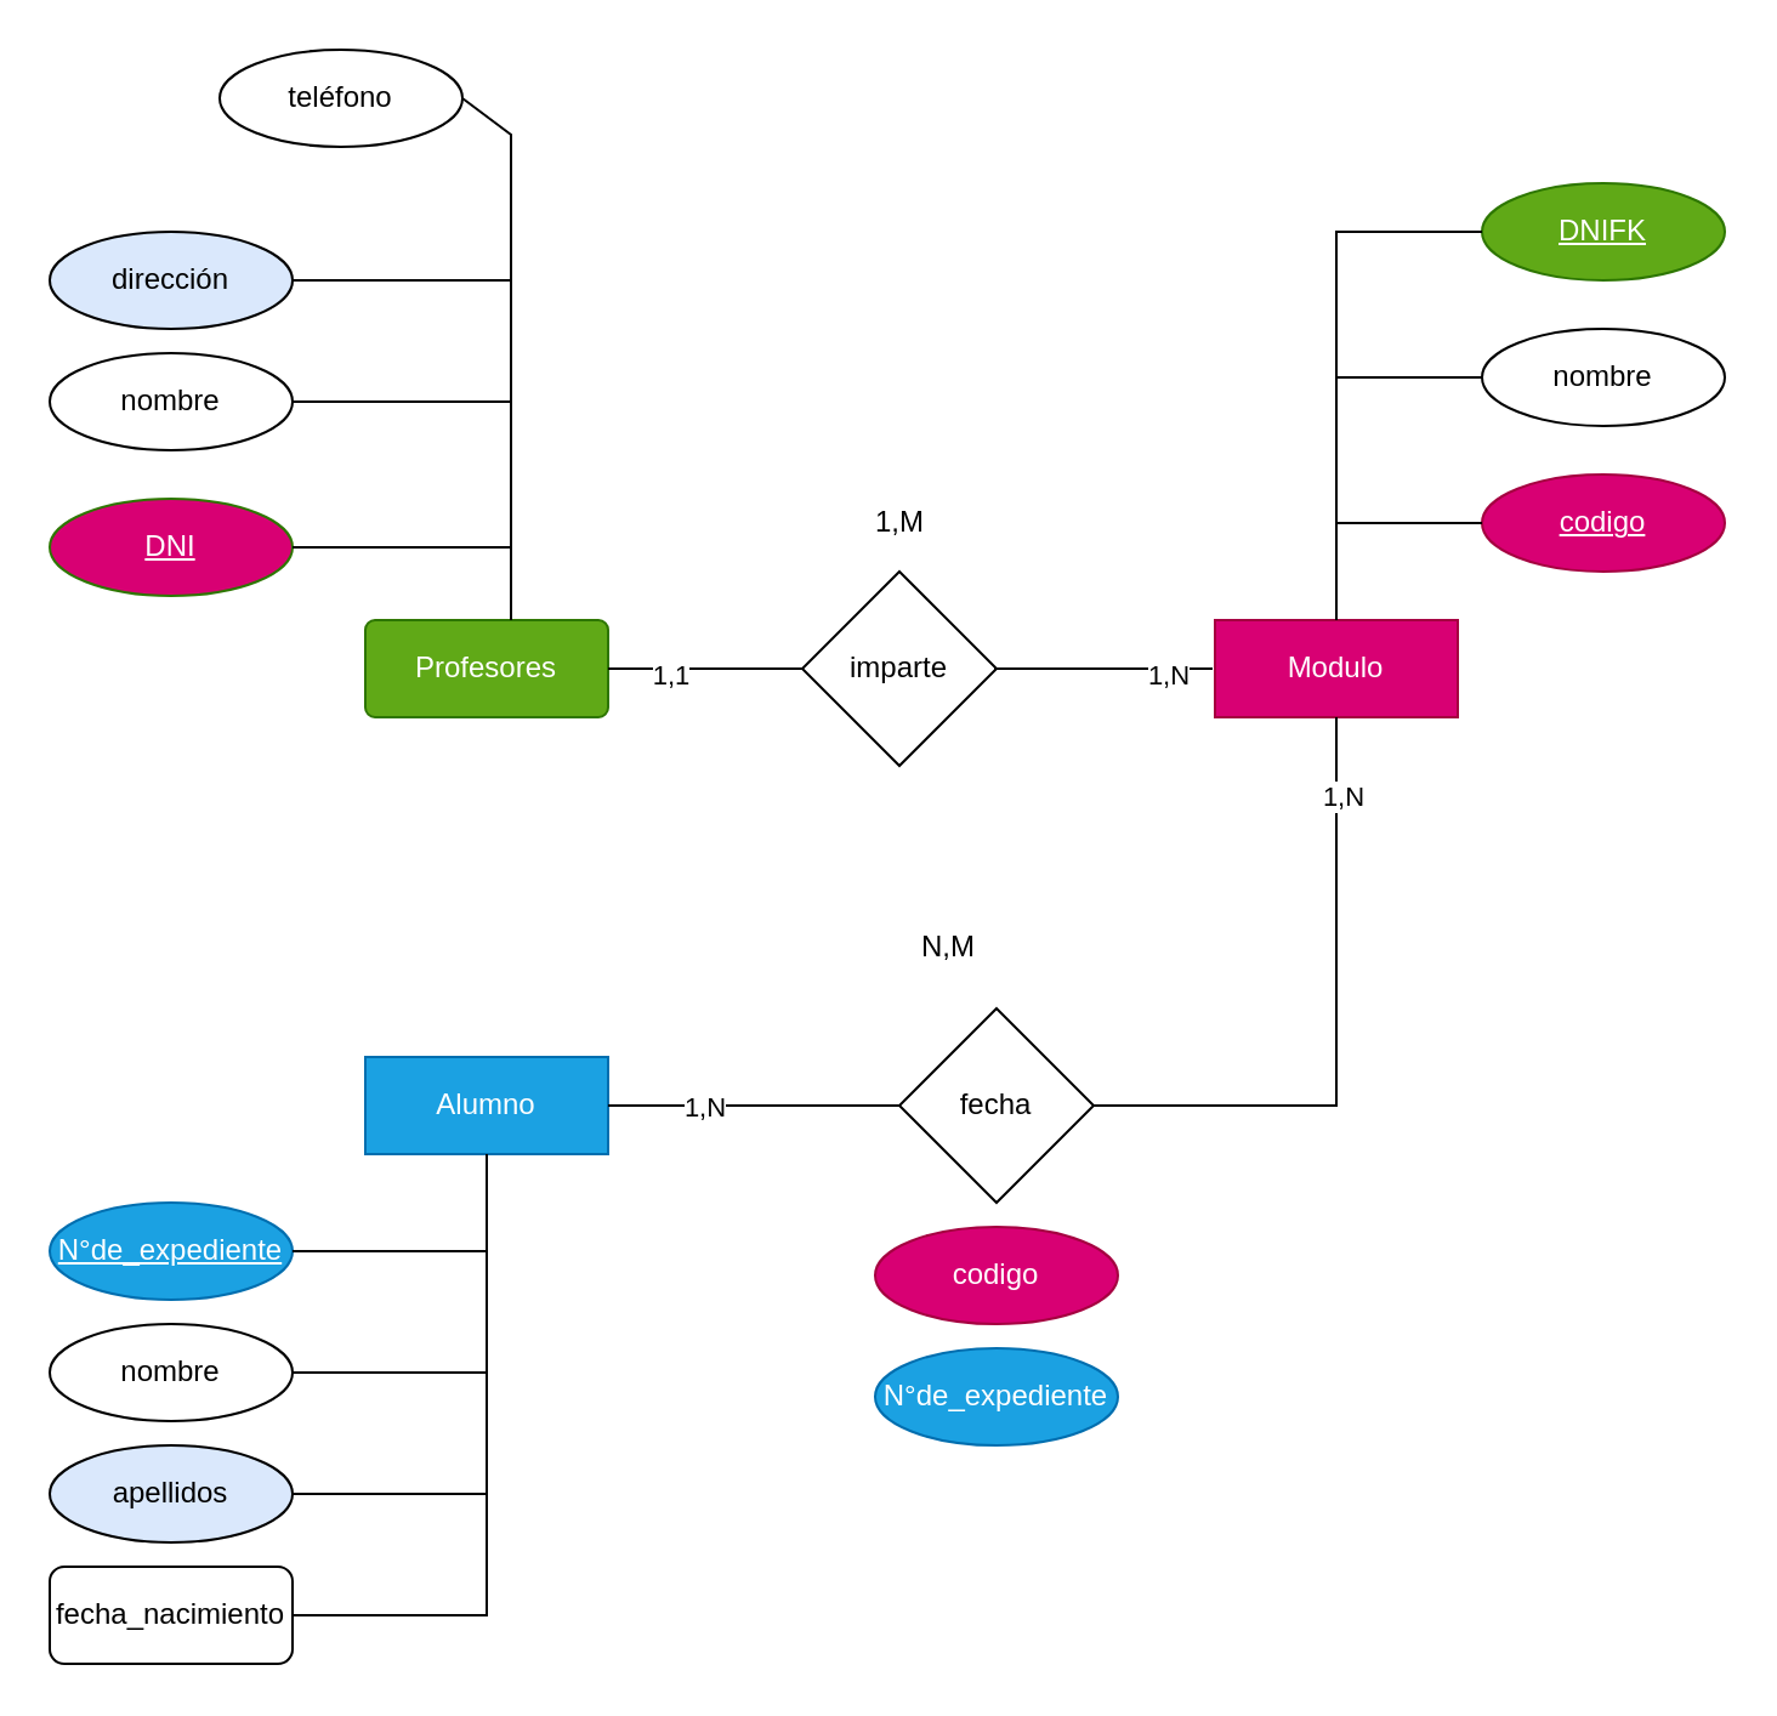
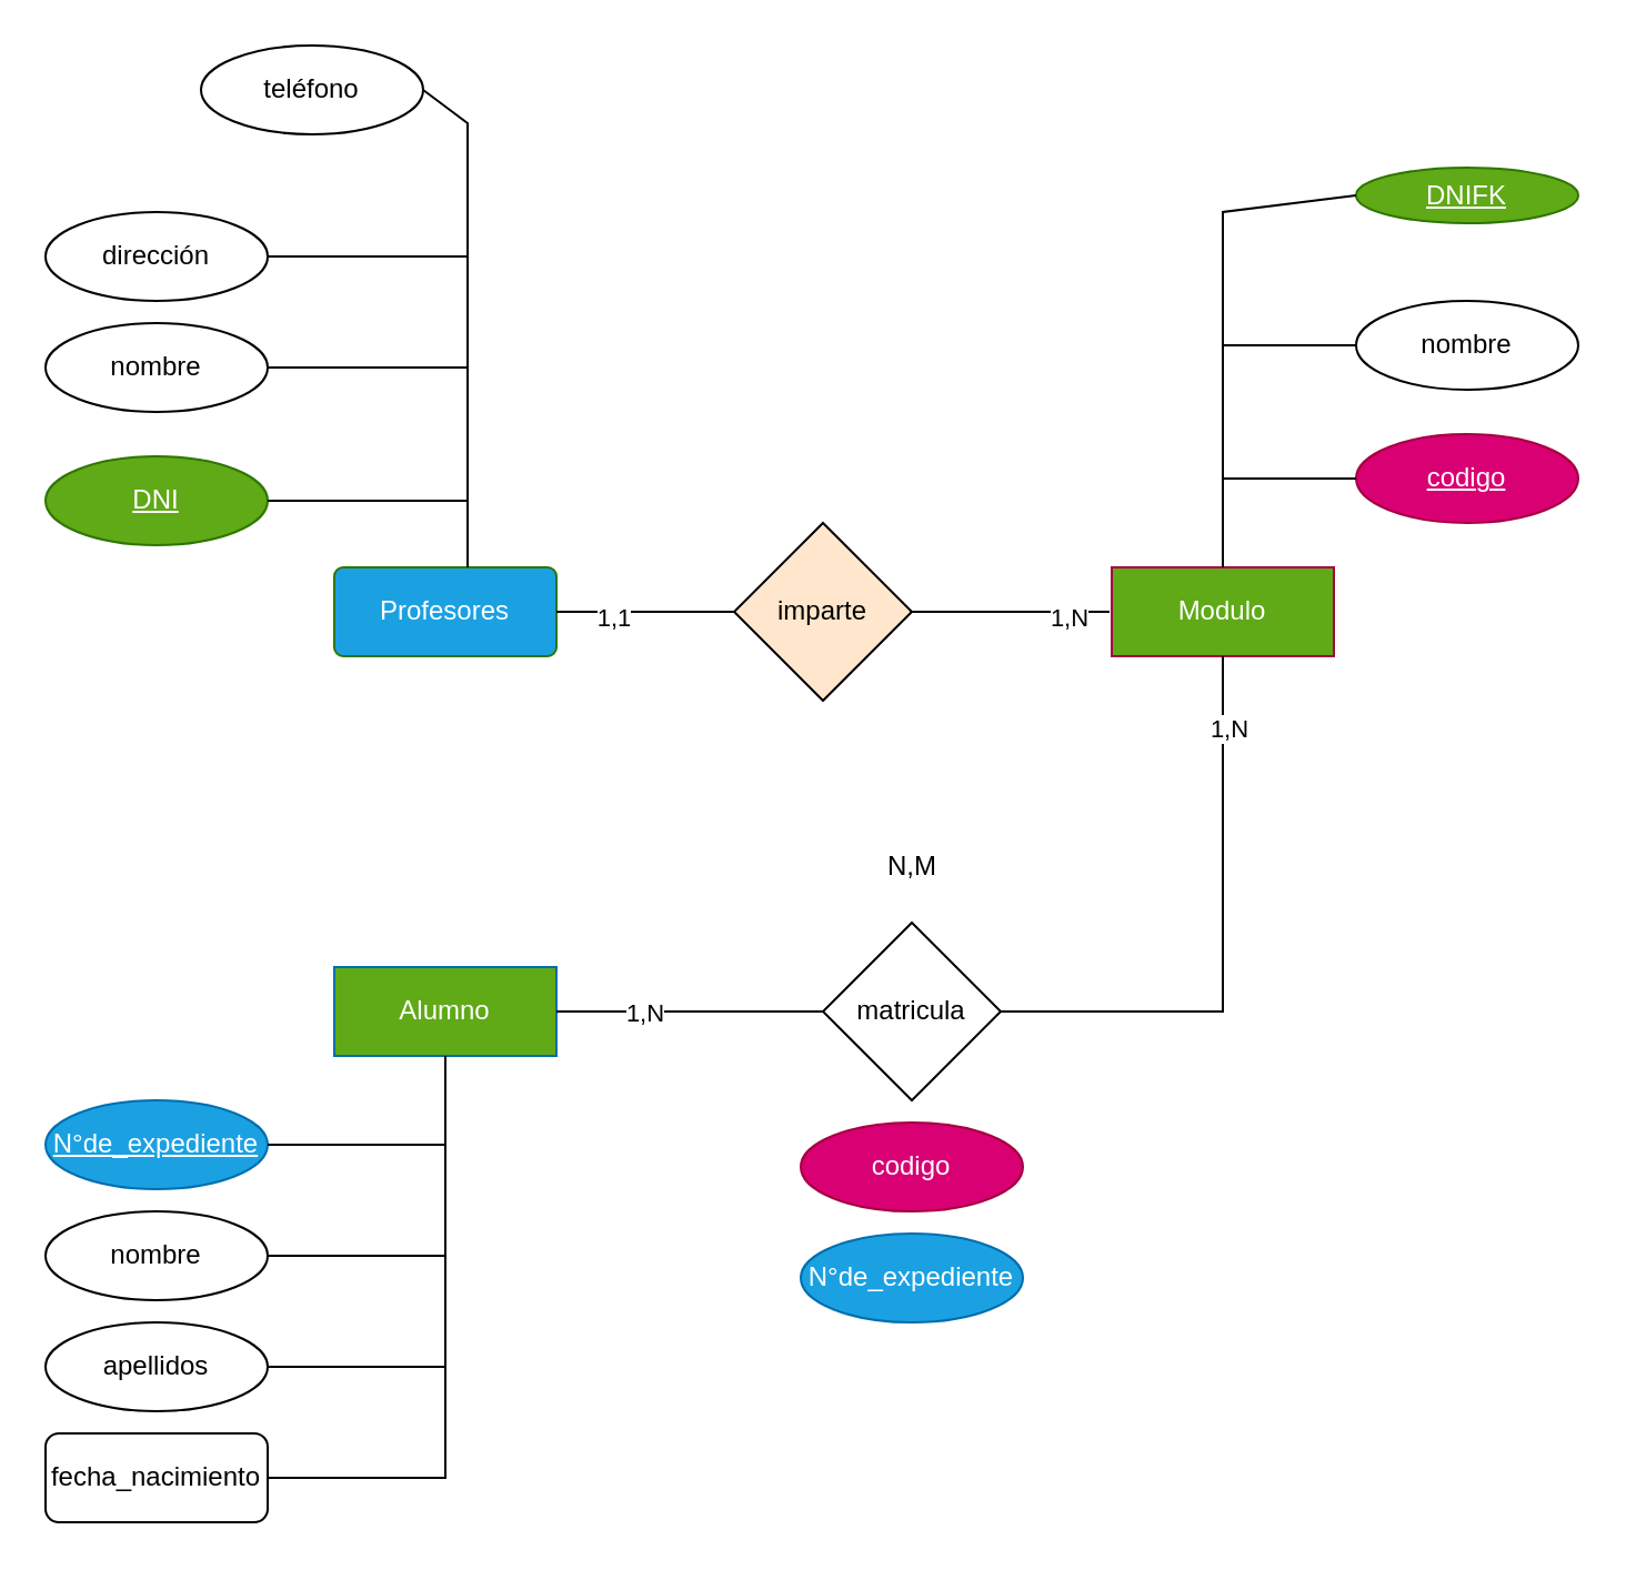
- <mxCell id="38" value="&lt;u style=&quot;&quot;&gt;DNIFK&lt;/u&gt;" style="ellipse;whiteSpace=wrap;html=1;align=center;fillColor=#60a917;fontColor=#ffffff;strokeColor=#2D7600;" vertex="1" parent="1"><mxGeometry x="610" y="75" width="100" height="40" as="geometry" /></mxCell>
+ <mxCell id="38" value="&lt;u style=&quot;&quot;&gt;DNIFK&lt;/u&gt;" style="ellipse;whiteSpace=wrap;html=1;align=center;fillColor=#60a917;fontColor=#ffffff;strokeColor=#2D7600;" vertex="1" parent="1"><mxGeometry x="610" y="75" width="100" height="25" as="geometry" /></mxCell>
- <mxCell id="7" value="dirección" style="ellipse;whiteSpace=wrap;html=1;align=center;fillColor=#dae8fc;" vertex="1" parent="1"><mxGeometry x="20" y="95" width="100" height="40" as="geometry" /></mxCell>
+ <mxCell id="7" value="dirección" style="ellipse;whiteSpace=wrap;html=1;align=center;" vertex="1" parent="1"><mxGeometry x="20" y="95" width="100" height="40" as="geometry" /></mxCell>
- <mxCell id="36" value="1,M" style="text;html=1;align=center;verticalAlign=middle;resizable=0;points=[];autosize=1;strokeColor=none;fillColor=none;" vertex="1" parent="1"><mxGeometry x="350" y="200" width="40" height="30" as="geometry" /></mxCell>
- <mxCell id="5" value="DNI" style="ellipse;whiteSpace=wrap;html=1;align=center;fontStyle=4;fillColor=#d80073;fontColor=#ffffff;strokeColor=#2D7600;" vertex="1" parent="1"><mxGeometry x="20" y="205" width="100" height="40" as="geometry" /></mxCell>
+ <mxCell id="5" value="DNI" style="ellipse;whiteSpace=wrap;html=1;align=center;fontStyle=4;fillColor=#60a917;fontColor=#ffffff;strokeColor=#2D7600;" vertex="1" parent="1"><mxGeometry x="20" y="205" width="100" height="40" as="geometry" /></mxCell>
- <mxCell id="3" value="Profesores" style="rounded=1;arcSize=10;whiteSpace=wrap;html=1;align=center;fillColor=#60a917;fontColor=#ffffff;strokeColor=#2D7600;" vertex="1" parent="1"><mxGeometry x="150" y="255" width="100" height="40" as="geometry" /></mxCell>
+ <mxCell id="3" value="Profesores" style="rounded=1;arcSize=10;whiteSpace=wrap;html=1;align=center;fillColor=#1ba1e2;fontColor=#ffffff;strokeColor=#2D7600;" vertex="1" parent="1"><mxGeometry x="150" y="255" width="100" height="40" as="geometry" /></mxCell>
- <mxCell id="26" value="imparte" style="rhombus;whiteSpace=wrap;html=1;" vertex="1" parent="1"><mxGeometry x="330" y="235" width="80" height="80" as="geometry" /></mxCell>
+ <mxCell id="26" value="imparte" style="rhombus;whiteSpace=wrap;html=1;fillColor=#ffe6cc;" vertex="1" parent="1"><mxGeometry x="330" y="235" width="80" height="80" as="geometry" /></mxCell>
- <mxCell id="2" value="Modulo" style="whiteSpace=wrap;html=1;align=center;fillColor=#d80073;fontColor=#ffffff;strokeColor=#A50040;" vertex="1" parent="1"><mxGeometry x="500" y="255" width="100" height="40" as="geometry" /></mxCell>
+ <mxCell id="2" value="Modulo" style="whiteSpace=wrap;html=1;align=center;fillColor=#60a917;fontColor=#ffffff;strokeColor=#A50040;" vertex="1" parent="1"><mxGeometry x="500" y="255" width="100" height="40" as="geometry" /></mxCell>
- <mxCell id="37" value="N,M" style="text;html=1;align=center;verticalAlign=middle;resizable=0;points=[];autosize=1;strokeColor=none;fillColor=none;" vertex="1" parent="1"><mxGeometry x="365" y="375" width="50" height="30" as="geometry" /></mxCell>
+ <mxCell id="37" value="N,M" style="text;html=1;align=center;verticalAlign=middle;resizable=0;points=[];autosize=1;strokeColor=none;fillColor=none;" vertex="1" parent="1"><mxGeometry x="385" y="375" width="50" height="30" as="geometry" /></mxCell>
- <mxCell id="4" value="Alumno" style="whiteSpace=wrap;html=1;align=center;fillColor=#1ba1e2;fontColor=#ffffff;strokeColor=#006EAF;" vertex="1" parent="1"><mxGeometry x="150" y="435" width="100" height="40" as="geometry" /></mxCell>
+ <mxCell id="4" value="Alumno" style="whiteSpace=wrap;html=1;align=center;fillColor=#60a917;fontColor=#ffffff;strokeColor=#006EAF;" vertex="1" parent="1"><mxGeometry x="150" y="435" width="100" height="40" as="geometry" /></mxCell>
- <mxCell id="31" value="fecha" style="rhombus;whiteSpace=wrap;html=1;" vertex="1" parent="1"><mxGeometry x="370" y="415" width="80" height="80" as="geometry" /></mxCell>
+ <mxCell id="31" value="matricula" style="rhombus;whiteSpace=wrap;html=1;" vertex="1" parent="1"><mxGeometry x="370" y="415" width="80" height="80" as="geometry" /></mxCell>
- <mxCell id="20" value="apellidos" style="ellipse;whiteSpace=wrap;html=1;align=center;fillColor=#dae8fc;" vertex="1" parent="1"><mxGeometry x="20" y="595" width="100" height="40" as="geometry" /></mxCell>
+ <mxCell id="20" value="apellidos" style="ellipse;whiteSpace=wrap;html=1;align=center;" vertex="1" parent="1"><mxGeometry x="20" y="595" width="100" height="40" as="geometry" /></mxCell>
